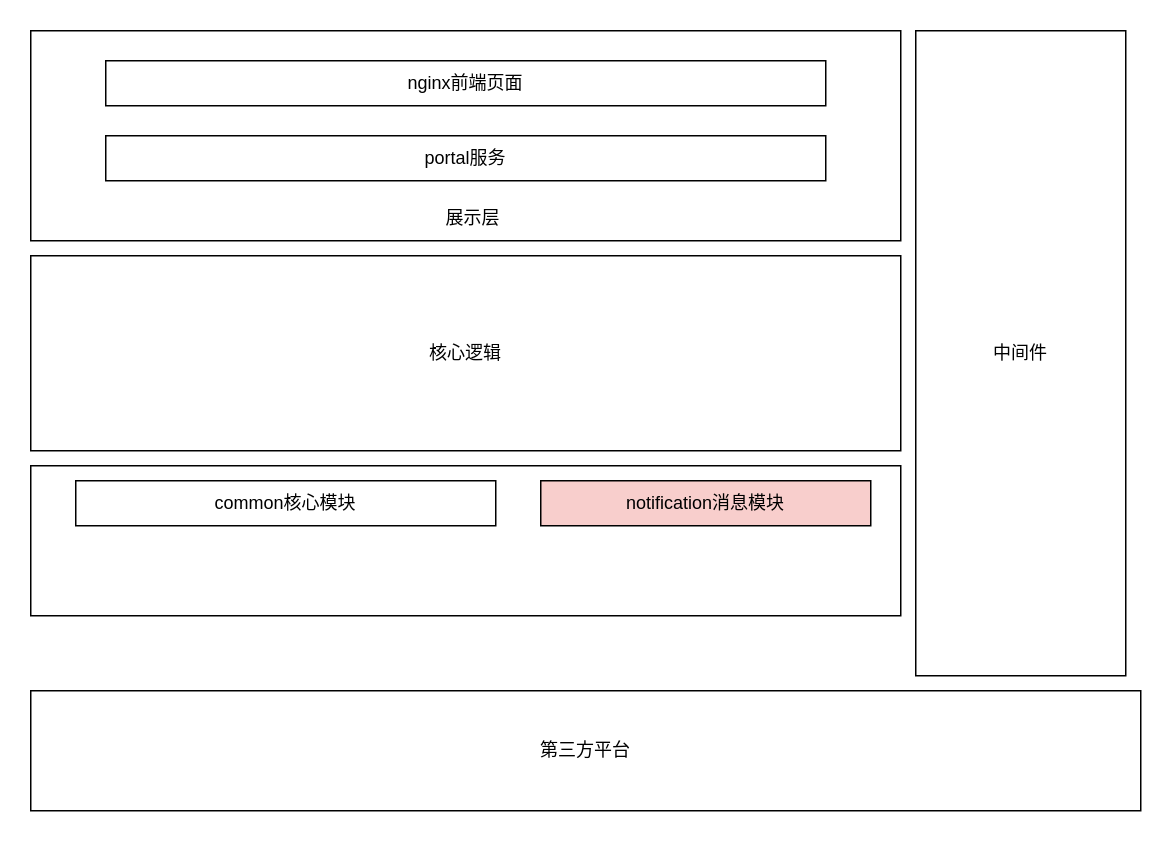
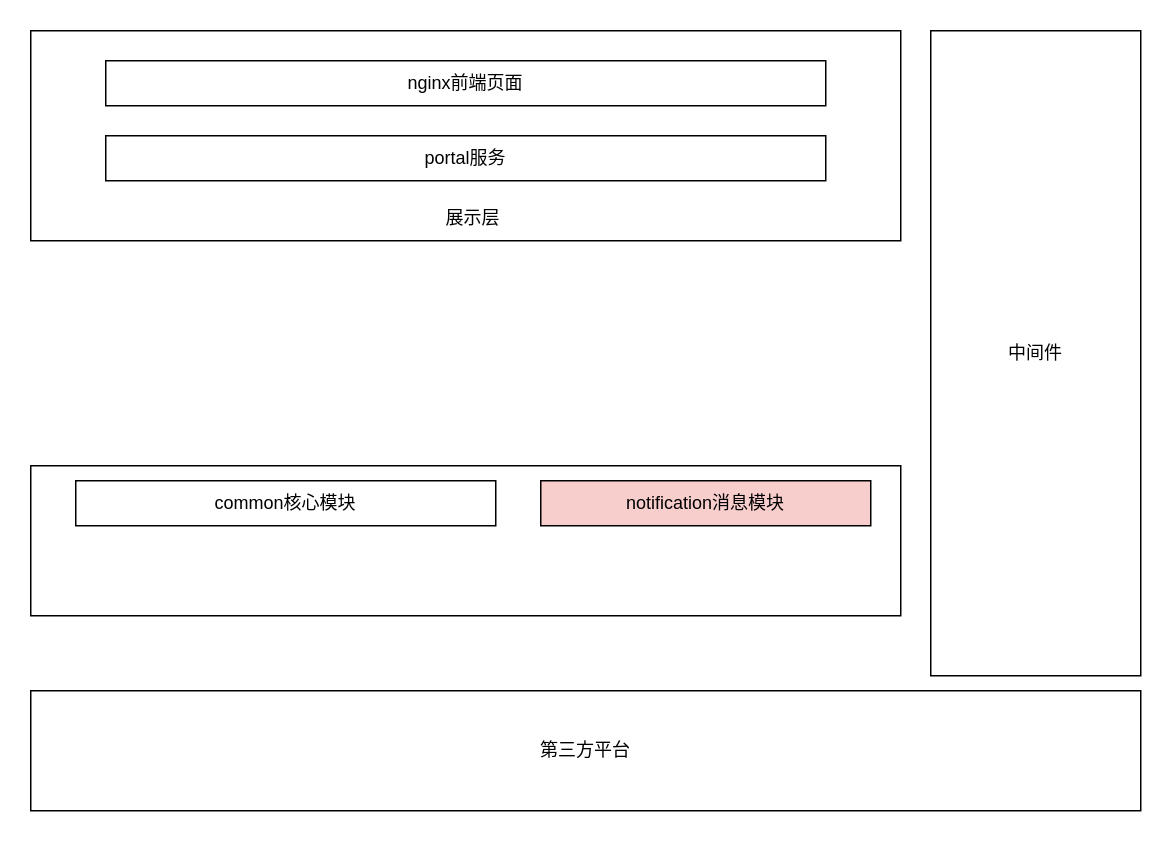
- <mxCell id="3" value="核心逻辑" style="rounded=0;whiteSpace=wrap;html=1;" vertex="1" parent="1"><mxGeometry x="20" y="170" width="580" height="130" as="geometry" /></mxCell>
- <mxCell id="5" value="中间件" style="rounded=0;whiteSpace=wrap;html=1;" vertex="1" parent="1"><mxGeometry x="610" y="20" width="140" height="430" as="geometry" /></mxCell>
+ <mxCell id="5" value="中间件" style="rounded=0;whiteSpace=wrap;html=1;" vertex="1" parent="1"><mxGeometry x="620" y="20" width="140" height="430" as="geometry" /></mxCell>
